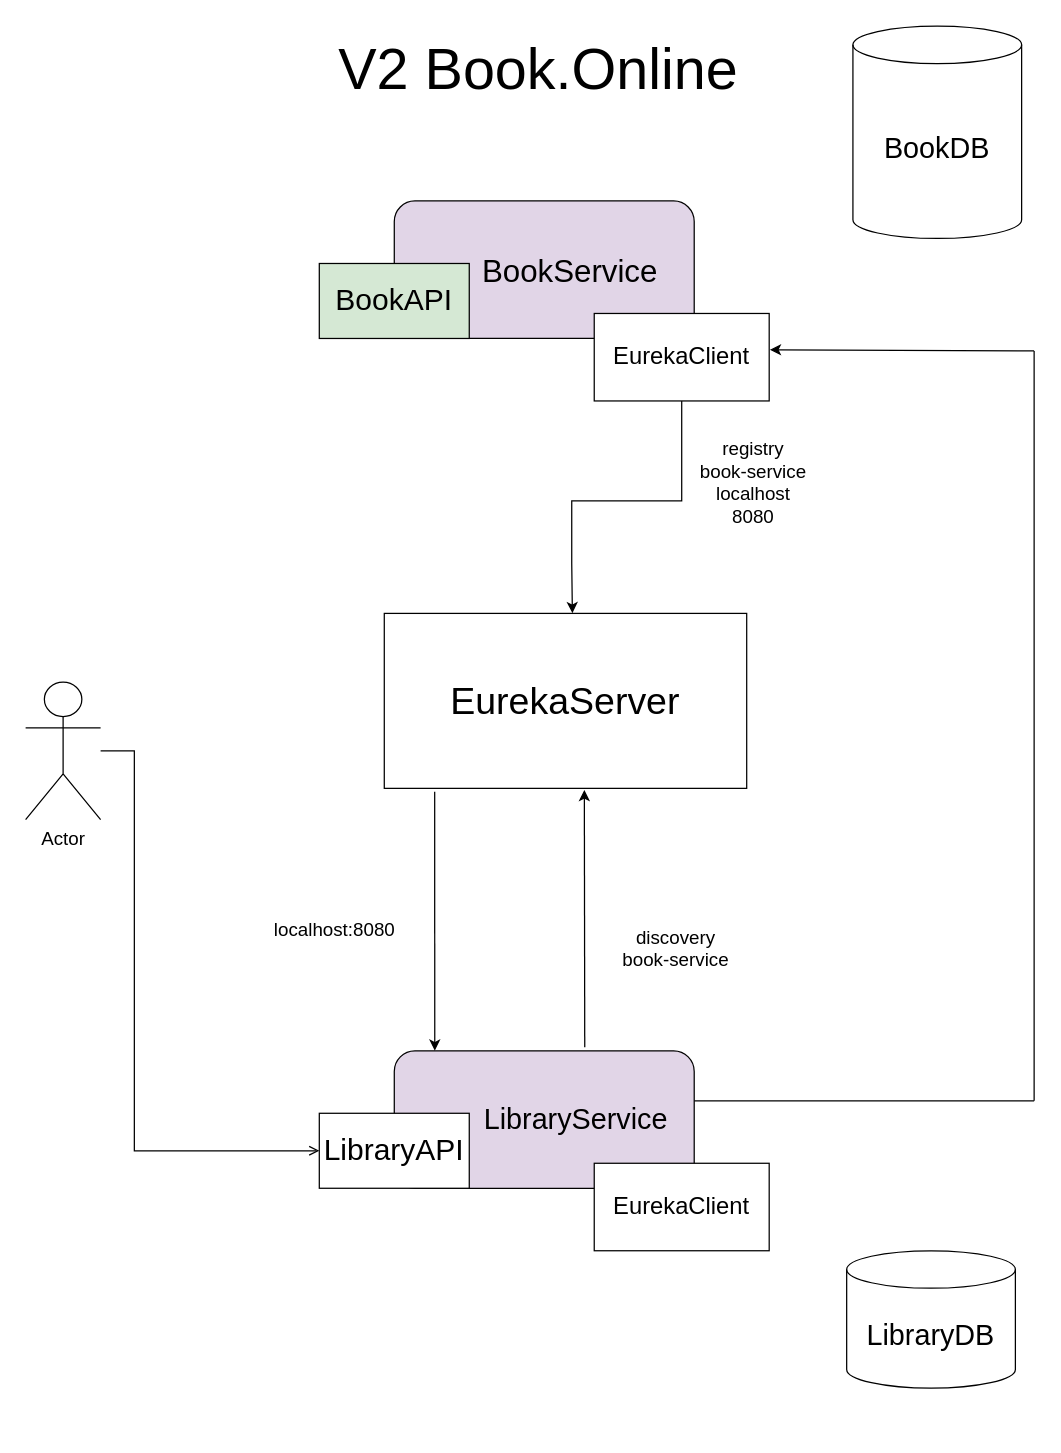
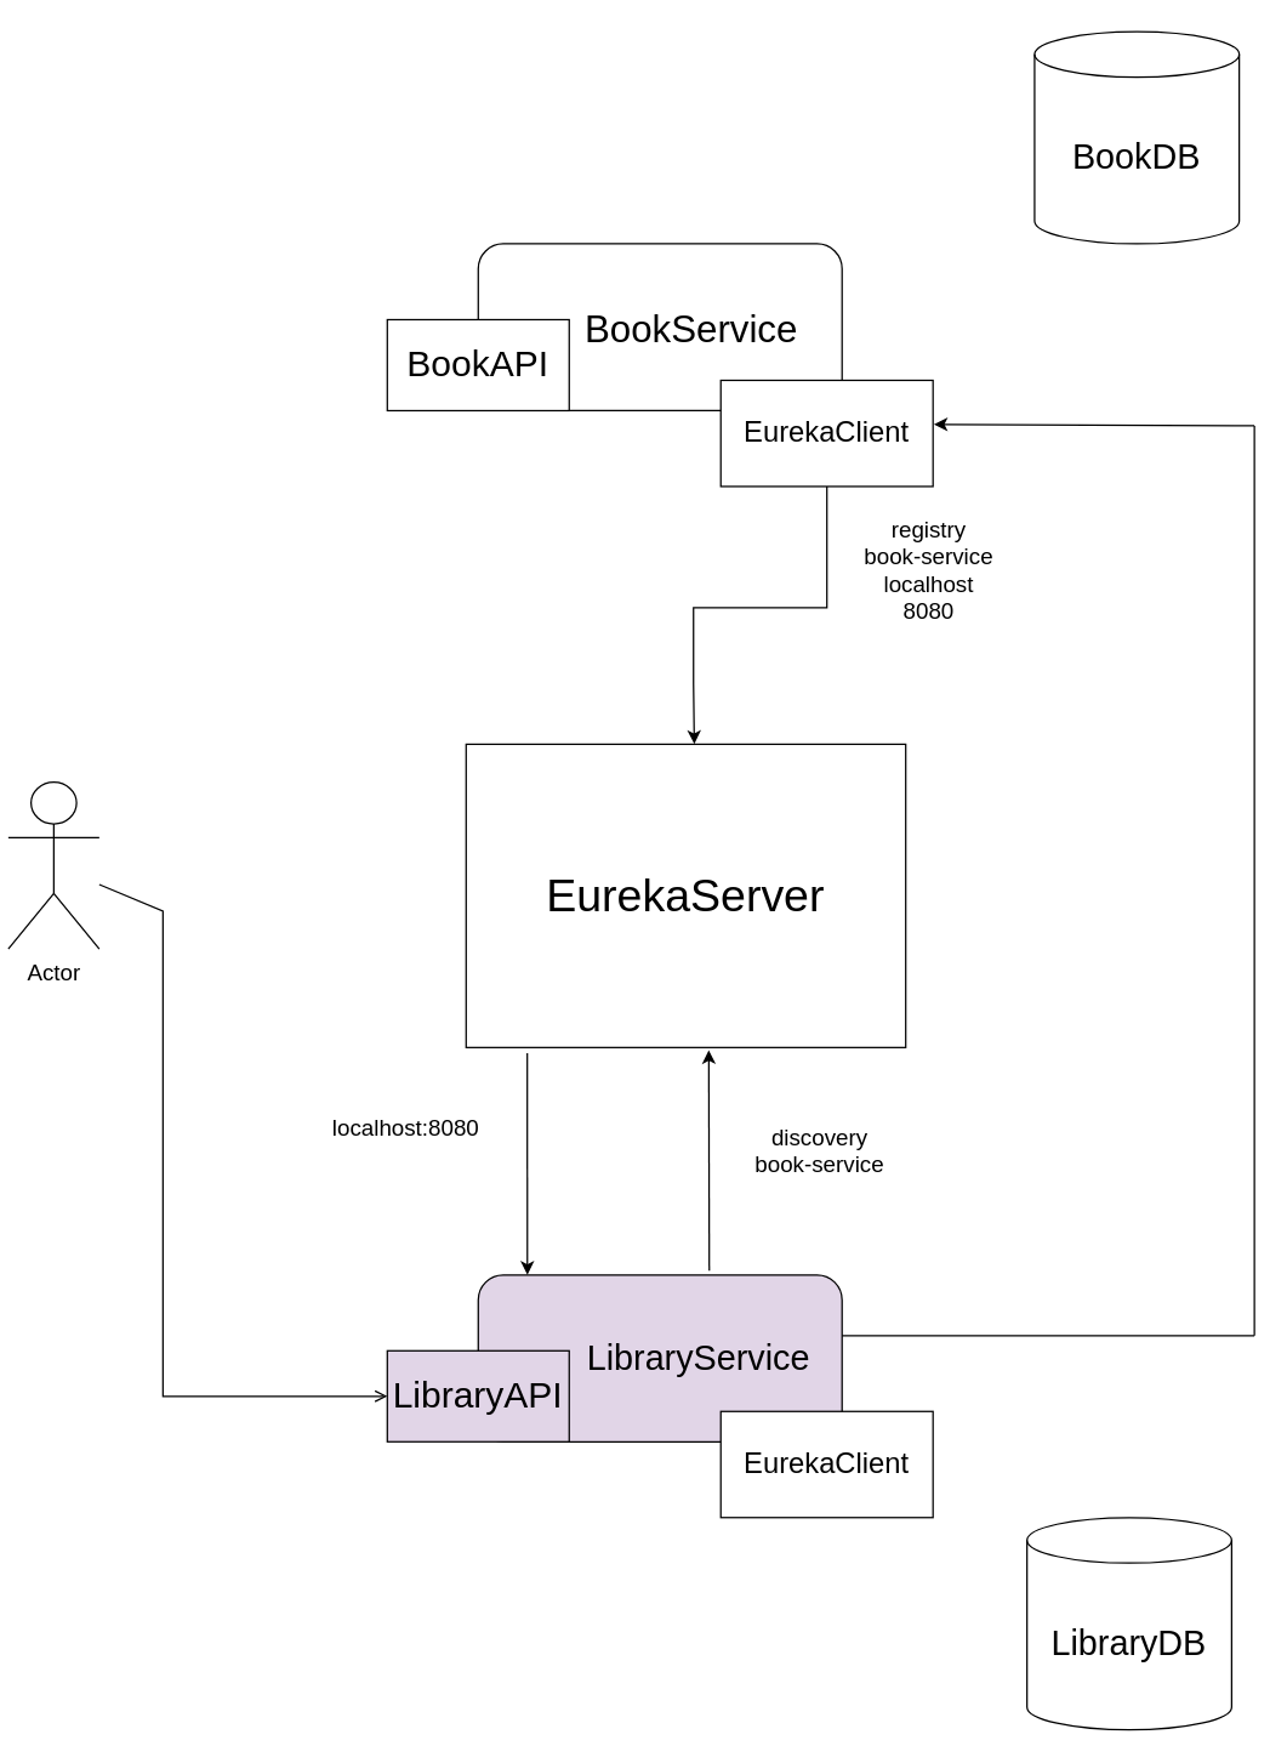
- <mxCell id="10" value="&lt;font style=&quot;font-size: 46px;&quot;&gt;V2 Book.Online&lt;/font&gt;" style="text;html=1;align=center;verticalAlign=middle;resizable=0;points=[];autosize=1;strokeColor=none;fillColor=none;" vertex="1" parent="1"><mxGeometry x="260" y="20" width="340" height="70" as="geometry" /></mxCell>
- <mxCell id="15" value="&lt;font style=&quot;font-size: 23px;&quot;&gt;BookDB&lt;/font&gt;" style="shape=cylinder3;whiteSpace=wrap;html=1;boundedLbl=1;backgroundOutline=1;size=15;" vertex="1" parent="1"><mxGeometry x="682" y="20" width="135" height="170" as="geometry" /></mxCell>
+ <mxCell id="15" value="&lt;font style=&quot;font-size: 23px;&quot;&gt;BookDB&lt;/font&gt;" style="shape=cylinder3;whiteSpace=wrap;html=1;boundedLbl=1;backgroundOutline=1;size=15;" vertex="1" parent="1"><mxGeometry x="682" y="20" width="135" height="140" as="geometry" /></mxCell>
- <mxCell id="2" value="&lt;font style=&quot;font-size: 25px;&quot;&gt;&amp;nbsp; &amp;nbsp; &amp;nbsp; BookService&lt;/font&gt;" style="rounded=1;whiteSpace=wrap;html=1;fillColor=#e1d5e7;" vertex="1" parent="1"><mxGeometry x="315" y="160" width="240" height="110" as="geometry" /></mxCell>
+ <mxCell id="2" value="&lt;font style=&quot;font-size: 25px;&quot;&gt;&amp;nbsp; &amp;nbsp; &amp;nbsp; BookService&lt;/font&gt;" style="rounded=1;whiteSpace=wrap;html=1;" vertex="1" parent="1"><mxGeometry x="315" y="160" width="240" height="110" as="geometry" /></mxCell>
- <mxCell id="4" value="&lt;font style=&quot;font-size: 24px;&quot;&gt;BookAPI&lt;/font&gt;" style="rounded=0;whiteSpace=wrap;html=1;fillColor=#d5e8d4;" vertex="1" parent="1"><mxGeometry x="255" y="210" width="120" height="60" as="geometry" /></mxCell>
+ <mxCell id="4" value="&lt;font style=&quot;font-size: 24px;&quot;&gt;BookAPI&lt;/font&gt;" style="rounded=0;whiteSpace=wrap;html=1;" vertex="1" parent="1"><mxGeometry x="255" y="210" width="120" height="60" as="geometry" /></mxCell>
- <mxCell id="22" value="&lt;font style=&quot;font-size: 15px;&quot;&gt;registry&lt;br&gt;book-service&lt;br&gt;localhost&lt;br&gt;8080&lt;/font&gt;" style="text;html=1;align=center;verticalAlign=middle;resizable=0;points=[];autosize=1;strokeColor=none;fillColor=none;" vertex="1" parent="1"><mxGeometry x="547" y="340" width="110" height="90" as="geometry" /></mxCell>
+ <mxCell id="22" value="&lt;font style=&quot;font-size: 15px;&quot;&gt;registry&lt;br&gt;book-service&lt;br&gt;localhost&lt;br&gt;8080&lt;/font&gt;" style="text;html=1;align=center;verticalAlign=middle;resizable=0;points=[];autosize=1;strokeColor=none;fillColor=none;" vertex="1" parent="1"><mxGeometry x="557" y="330" width="110" height="90" as="geometry" /></mxCell>
- <mxCell id="16" value="&lt;font style=&quot;font-size: 30px;&quot;&gt;EurekaServer&lt;/font&gt;" style="rounded=0;whiteSpace=wrap;html=1;" vertex="1" parent="1"><mxGeometry x="307" y="490" width="290" height="140" as="geometry" /></mxCell>
+ <mxCell id="16" value="&lt;font style=&quot;font-size: 30px;&quot;&gt;EurekaServer&lt;/font&gt;" style="rounded=0;whiteSpace=wrap;html=1;" vertex="1" parent="1"><mxGeometry x="307" y="490" width="290" height="200" as="geometry" /></mxCell>
- <mxCell id="3" value="Actor" style="shape=umlActor;verticalLabelPosition=bottom;verticalAlign=top;outlineConnect=0;align=center;fontSize=15;html=1;" vertex="1" parent="1"><mxGeometry x="20" y="545" width="60" height="110" as="geometry" /></mxCell>
+ <mxCell id="3" value="Actor" style="shape=umlActor;verticalLabelPosition=bottom;verticalAlign=top;outlineConnect=0;align=center;fontSize=15;html=1;" vertex="1" parent="1"><mxGeometry x="5" y="515" width="60" height="110" as="geometry" /></mxCell>
- <mxCell id="8" value="&lt;font style=&quot;font-size: 24px;&quot;&gt;LibraryAPI&lt;/font&gt;" style="rounded=0;whiteSpace=wrap;html=1;" vertex="1" parent="1"><mxGeometry x="255" y="890" width="120" height="60" as="geometry" /></mxCell>
+ <mxCell id="8" value="&lt;font style=&quot;font-size: 24px;&quot;&gt;LibraryAPI&lt;/font&gt;" style="rounded=0;whiteSpace=wrap;html=1;fillColor=#e1d5e7;" vertex="1" parent="1"><mxGeometry x="255" y="890" width="120" height="60" as="geometry" /></mxCell>
- <mxCell id="11" value="&lt;font style=&quot;font-size: 23px;&quot;&gt;LibraryDB&lt;/font&gt;" style="shape=cylinder3;whiteSpace=wrap;html=1;boundedLbl=1;backgroundOutline=1;size=15;" vertex="1" parent="1"><mxGeometry x="677" y="1000" width="135" height="110" as="geometry" /></mxCell>
+ <mxCell id="11" value="&lt;font style=&quot;font-size: 23px;&quot;&gt;LibraryDB&lt;/font&gt;" style="shape=cylinder3;whiteSpace=wrap;html=1;boundedLbl=1;backgroundOutline=1;size=15;" vertex="1" parent="1"><mxGeometry x="677" y="1000" width="135" height="140" as="geometry" /></mxCell>
